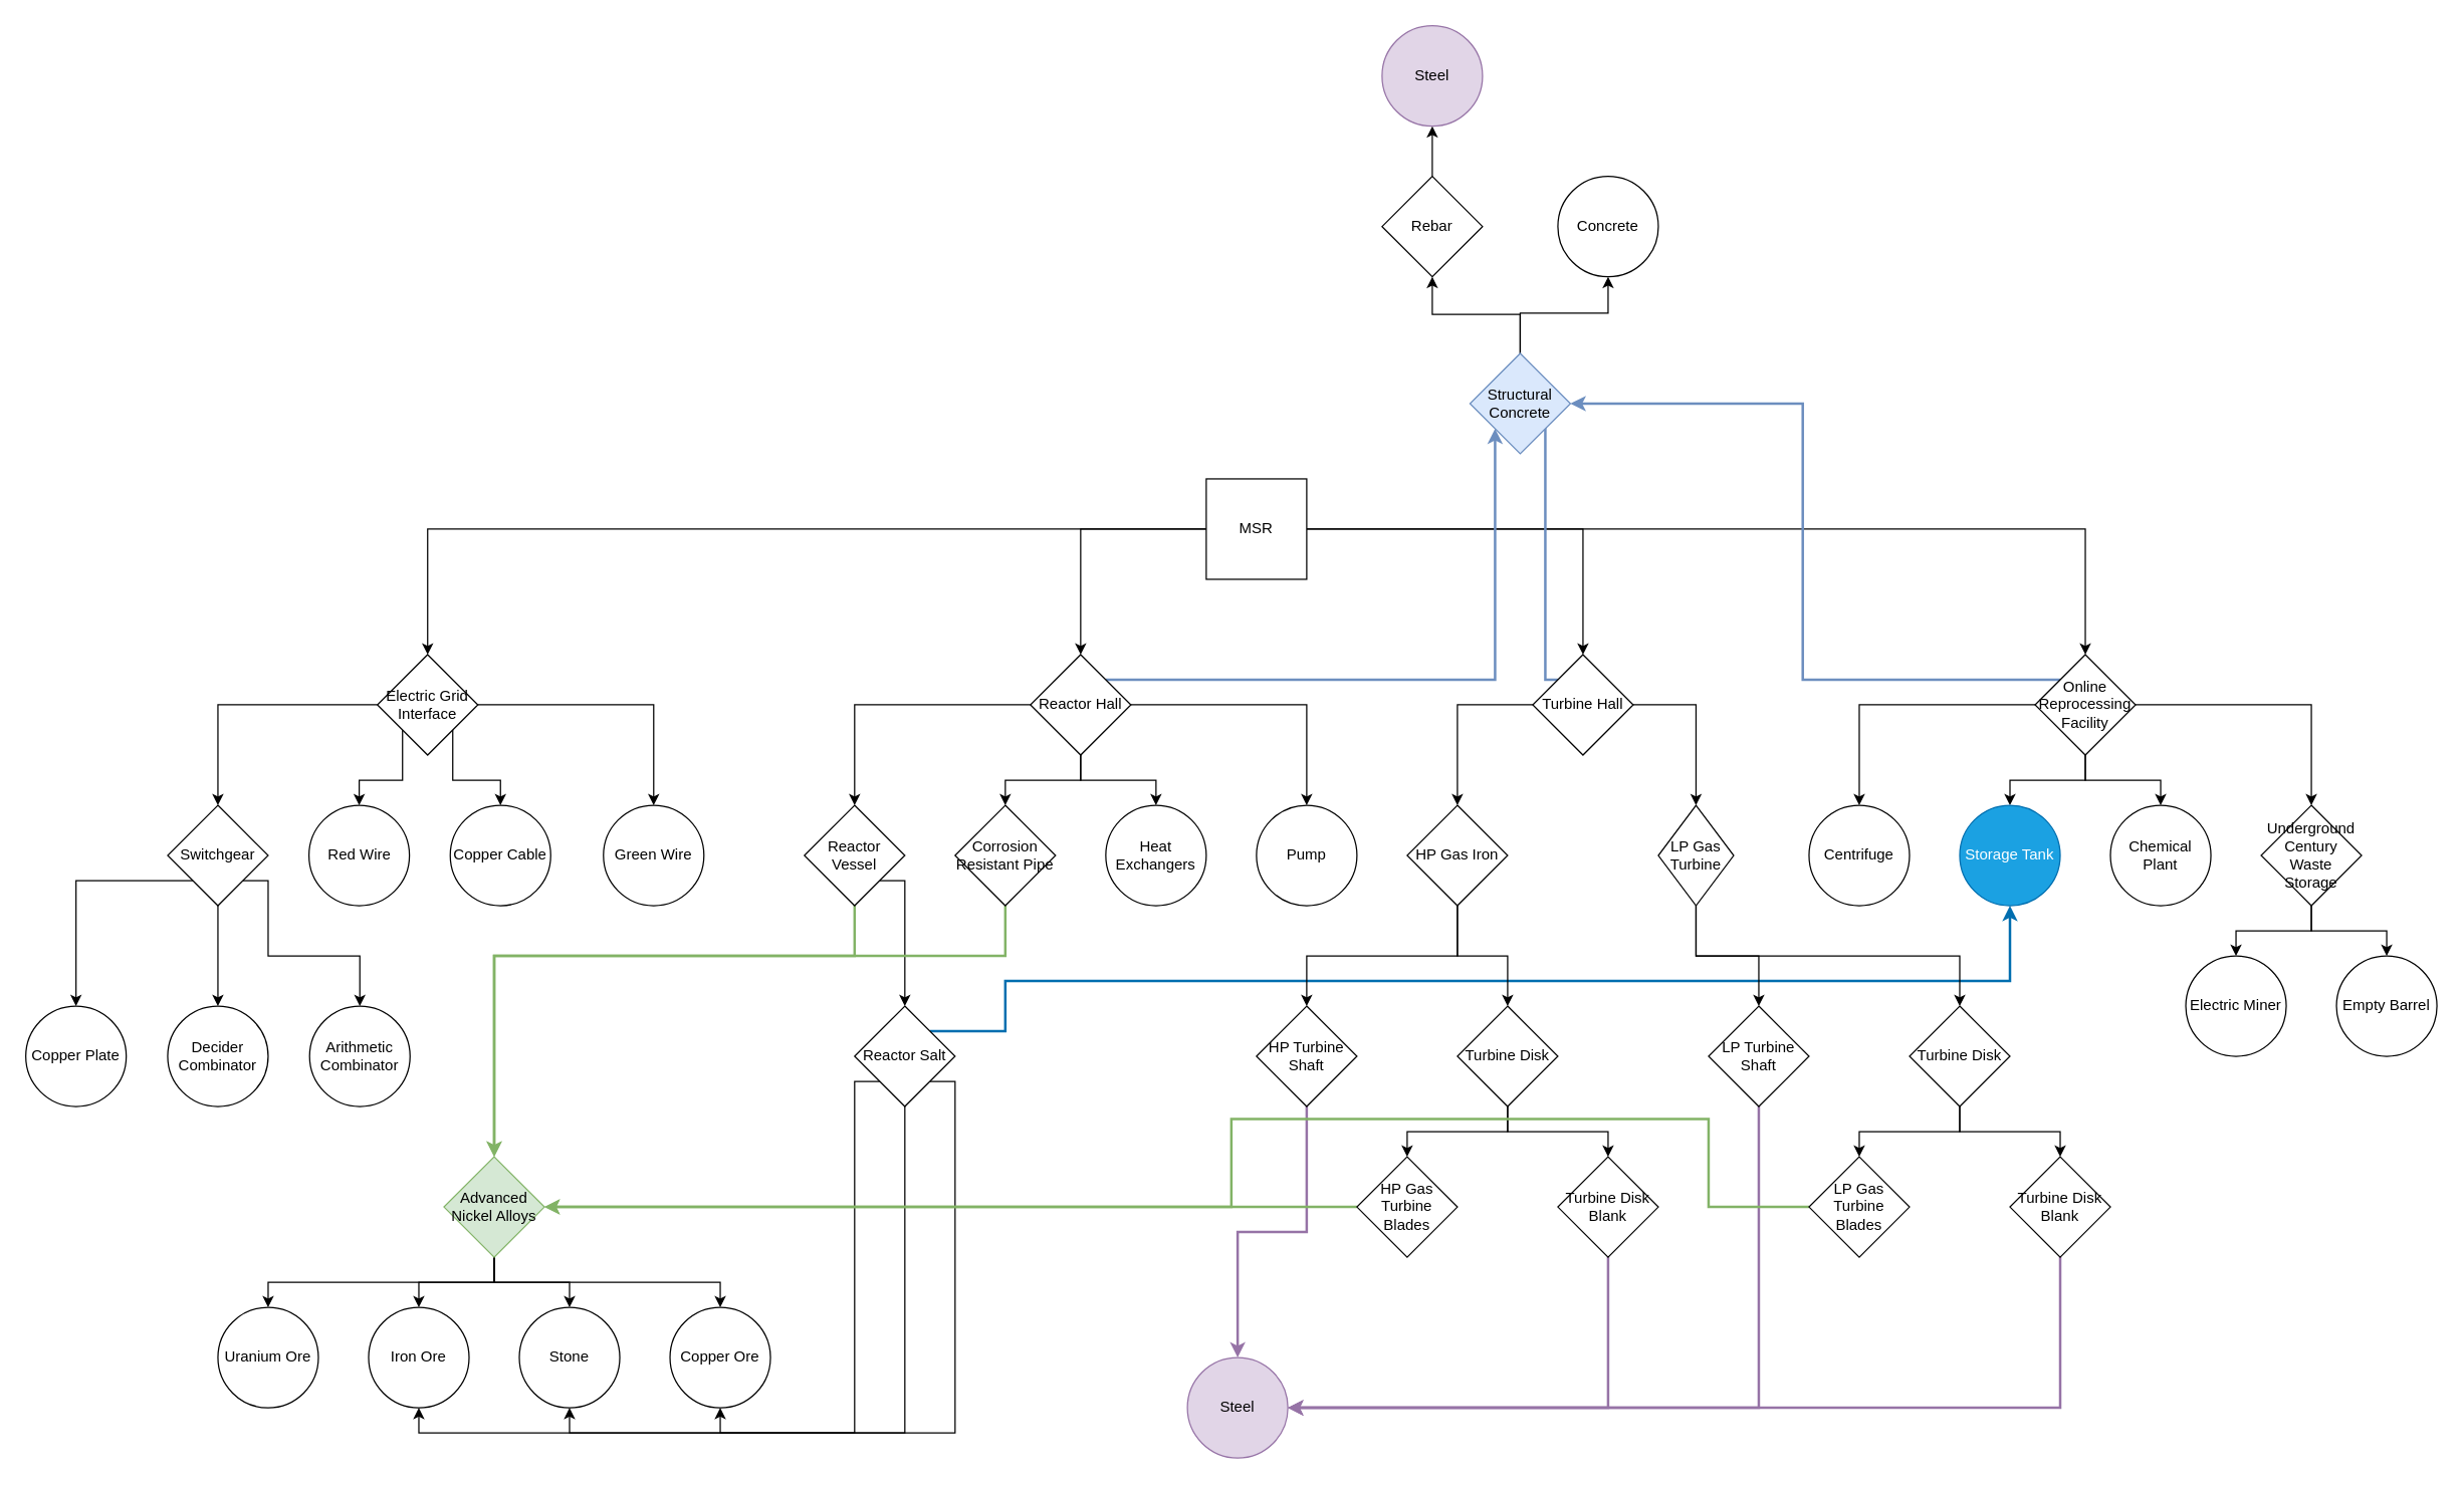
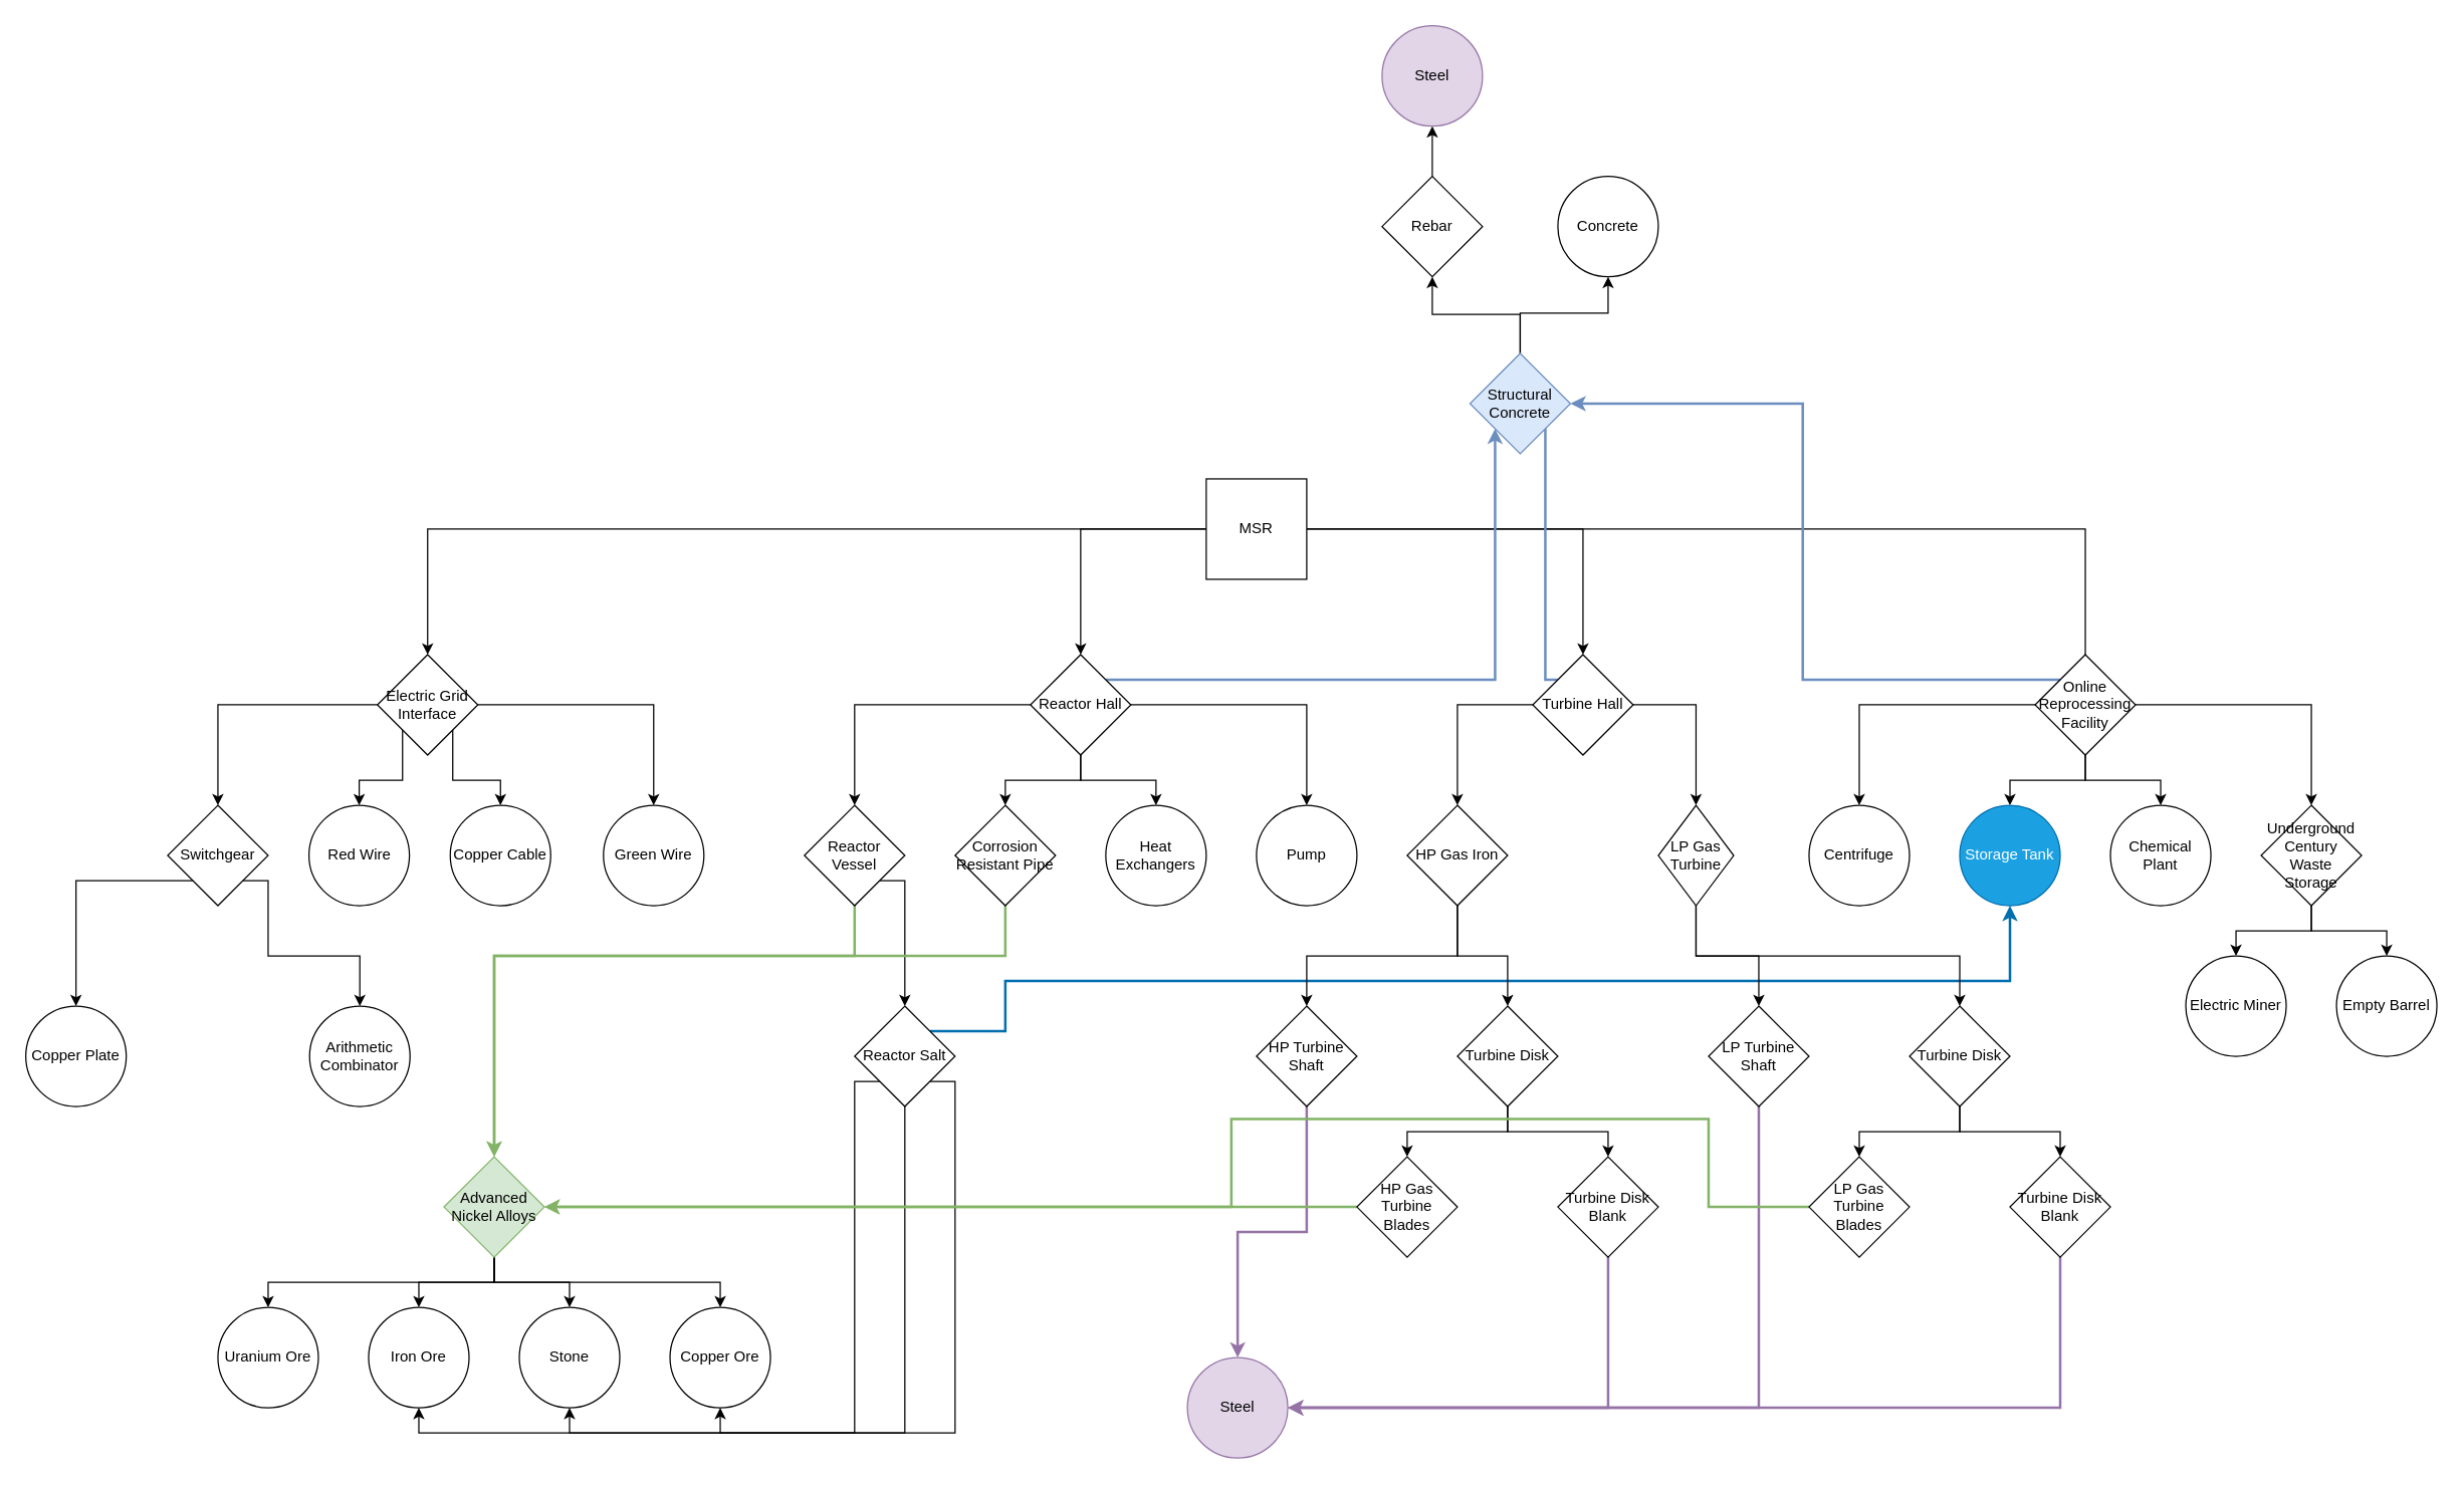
- <mxCell id="5" style="edgeStyle=orthogonalEdgeStyle;rounded=0;orthogonalLoop=1;jettySize=auto;html=1;exitX=1;exitY=0.5;exitDx=0;exitDy=0;entryX=0.5;entryY=0;entryDx=0;entryDy=0;" parent="1" source="6" target="22" edge="1"><mxGeometry relative="1" as="geometry" /></mxCell>
+ <mxCell id="5" style="edgeStyle=orthogonalEdgeStyle;rounded=0;orthogonalLoop=1;jettySize=auto;html=1;exitX=1;exitY=0.5;exitDx=0;exitDy=0;entryX=0.5;entryY=0;entryDx=0;entryDy=0;endArrow=none;" parent="1" source="6" target="22" edge="1"><mxGeometry relative="1" as="geometry" /></mxCell>
- <mxCell id="45" style="edgeStyle=orthogonalEdgeStyle;rounded=0;orthogonalLoop=1;jettySize=auto;html=1;exitX=0.5;exitY=1;exitDx=0;exitDy=0;entryX=0.5;entryY=0;entryDx=0;entryDy=0;strokeWidth=1;" parent="1" source="47" target="51" edge="1"><mxGeometry relative="1" as="geometry" /></mxCell>
- <mxCell id="51" value="Decider Combinator" style="ellipse;whiteSpace=wrap;html=1;aspect=fixed;" parent="1" vertex="1"><mxGeometry x="133" y="801" width="80" height="80" as="geometry" /></mxCell>
